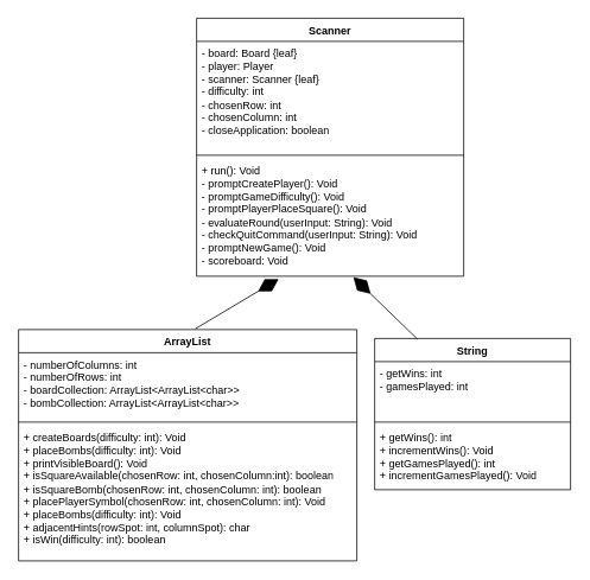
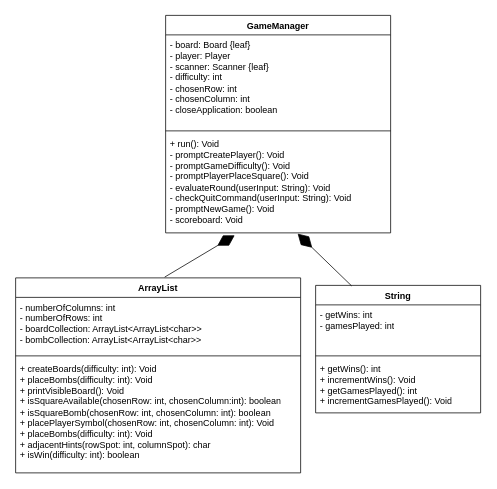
- <mxCell id="10" value="Scanner" style="swimlane;fontStyle=1;align=center;verticalAlign=top;childLayout=stackLayout;horizontal=1;startSize=26;horizontalStack=0;resizeParent=1;resizeParentMax=0;resizeLast=0;collapsible=1;marginBottom=0;whiteSpace=wrap;html=1;" parent="1" vertex="1"><mxGeometry x="220" y="20" width="300" height="290" as="geometry" /></mxCell>
+ <mxCell id="10" value="GameManager" style="swimlane;fontStyle=1;align=center;verticalAlign=top;childLayout=stackLayout;horizontal=1;startSize=26;horizontalStack=0;resizeParent=1;resizeParentMax=0;resizeLast=0;collapsible=1;marginBottom=0;whiteSpace=wrap;html=1;" parent="1" vertex="1"><mxGeometry x="220" y="20" width="300" height="290" as="geometry" /></mxCell>
